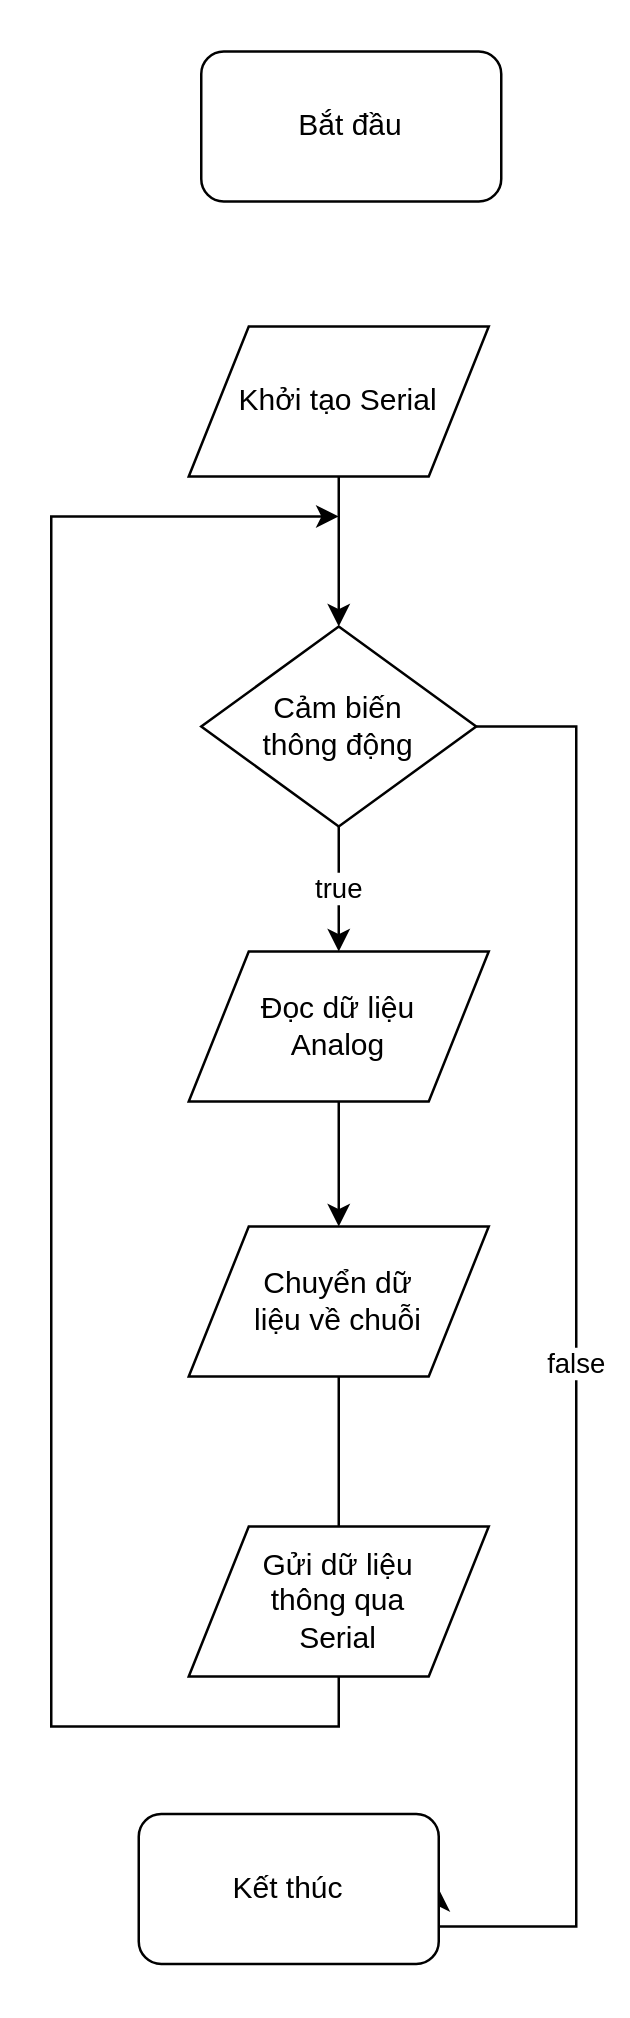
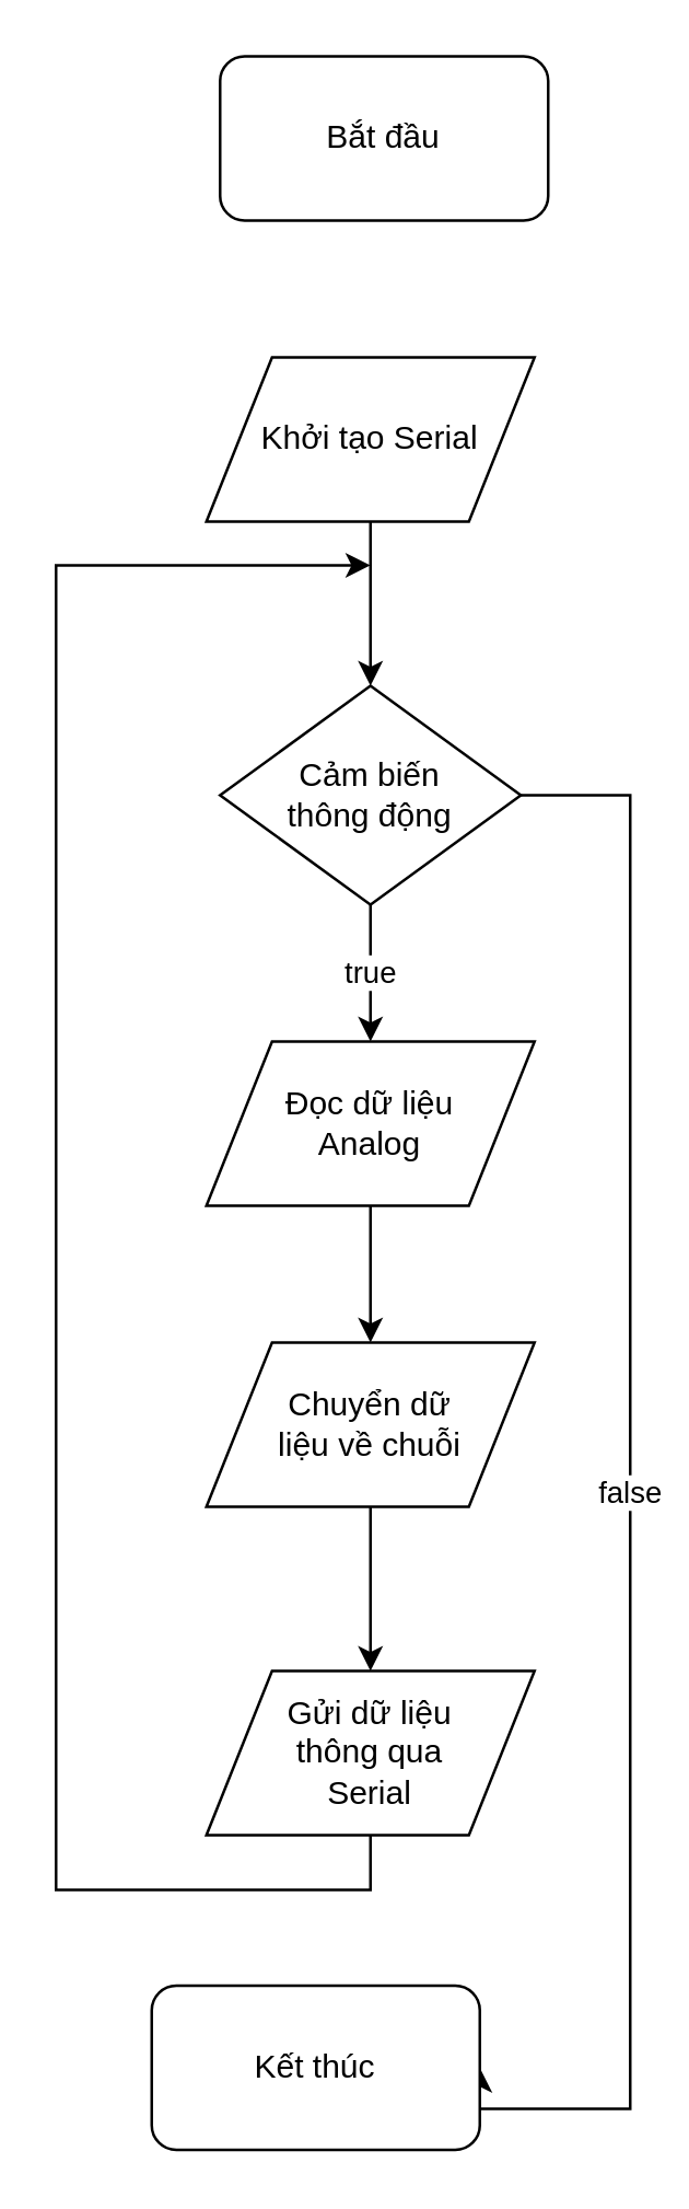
- <mxCell id="7" style="edgeStyle=orthogonalEdgeStyle;rounded=0;orthogonalLoop=1;jettySize=auto;html=1;exitX=0.5;exitY=1;exitDx=0;exitDy=0;entryX=0.5;entryY=0;entryDx=0;entryDy=0;endArrow=none;" edge="1" parent="1" source="8" target="10"><mxGeometry relative="1" as="geometry" /></mxCell>
+ <mxCell id="7" style="edgeStyle=orthogonalEdgeStyle;rounded=0;orthogonalLoop=1;jettySize=auto;html=1;exitX=0.5;exitY=1;exitDx=0;exitDy=0;entryX=0.5;entryY=0;entryDx=0;entryDy=0;" edge="1" parent="1" source="8" target="10"><mxGeometry relative="1" as="geometry" /></mxCell>
